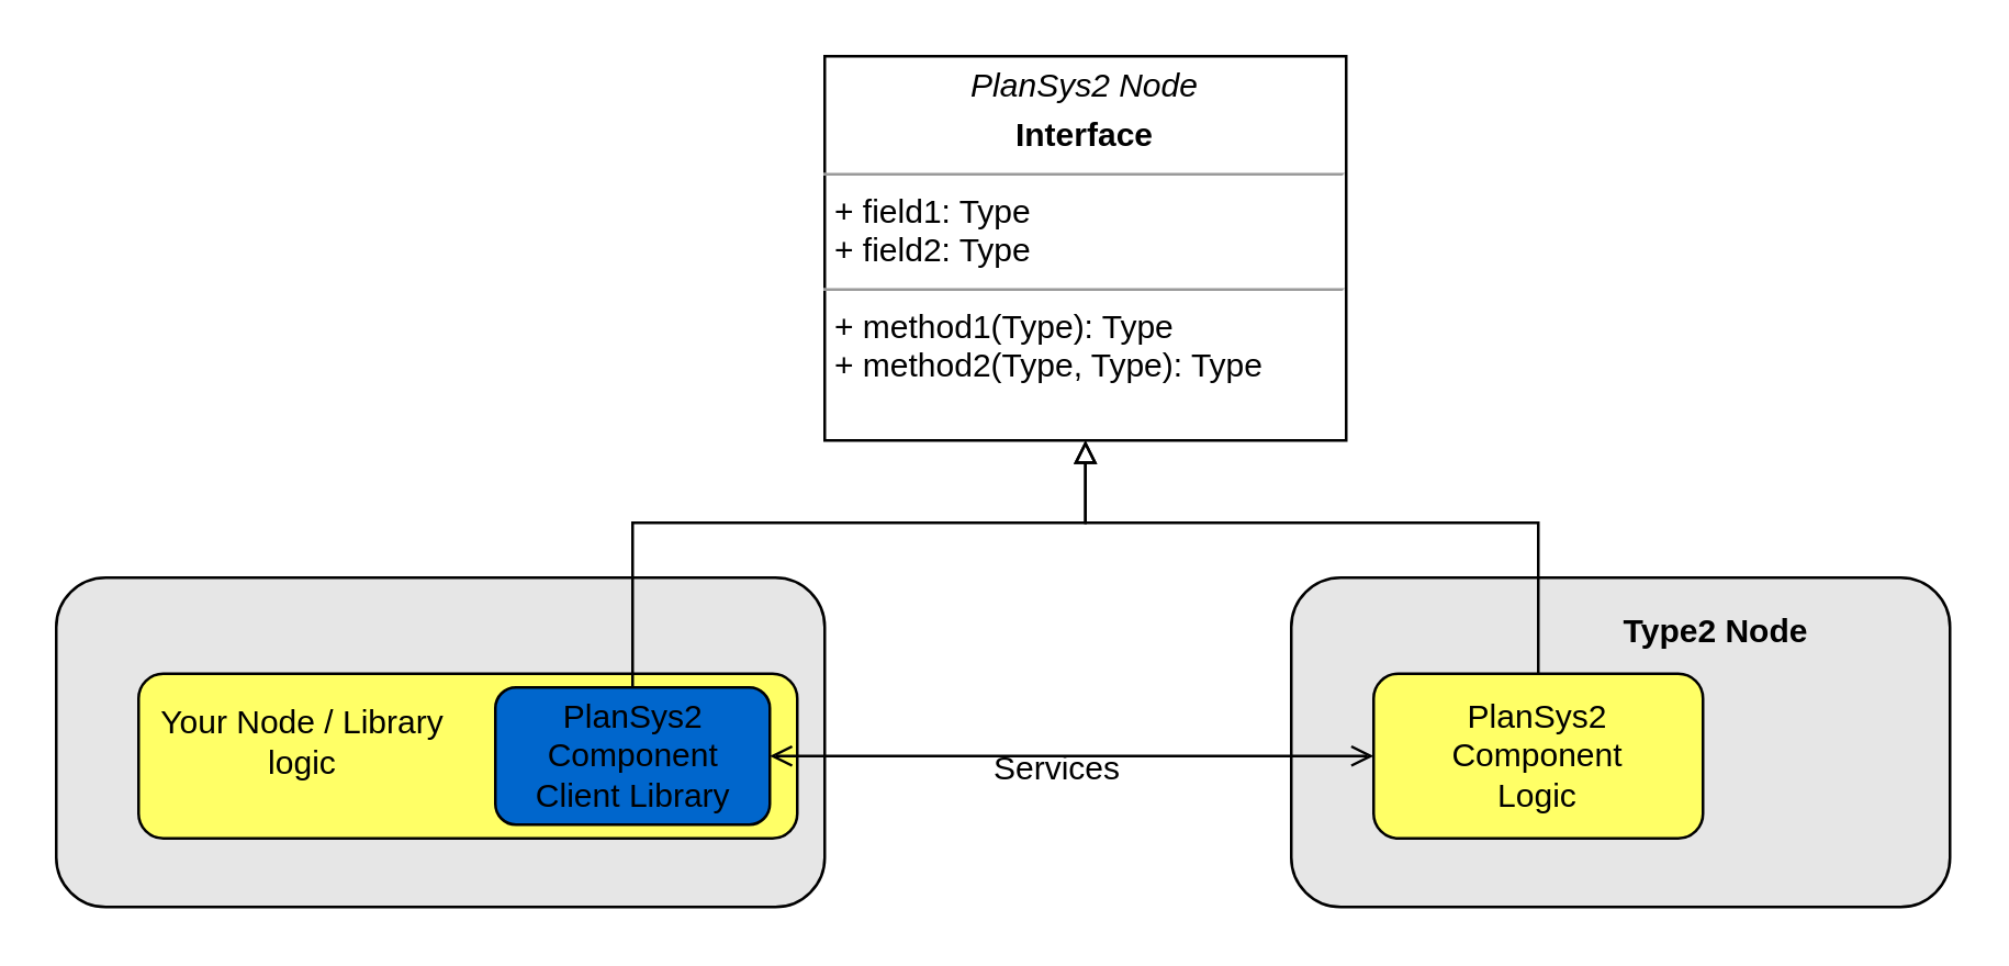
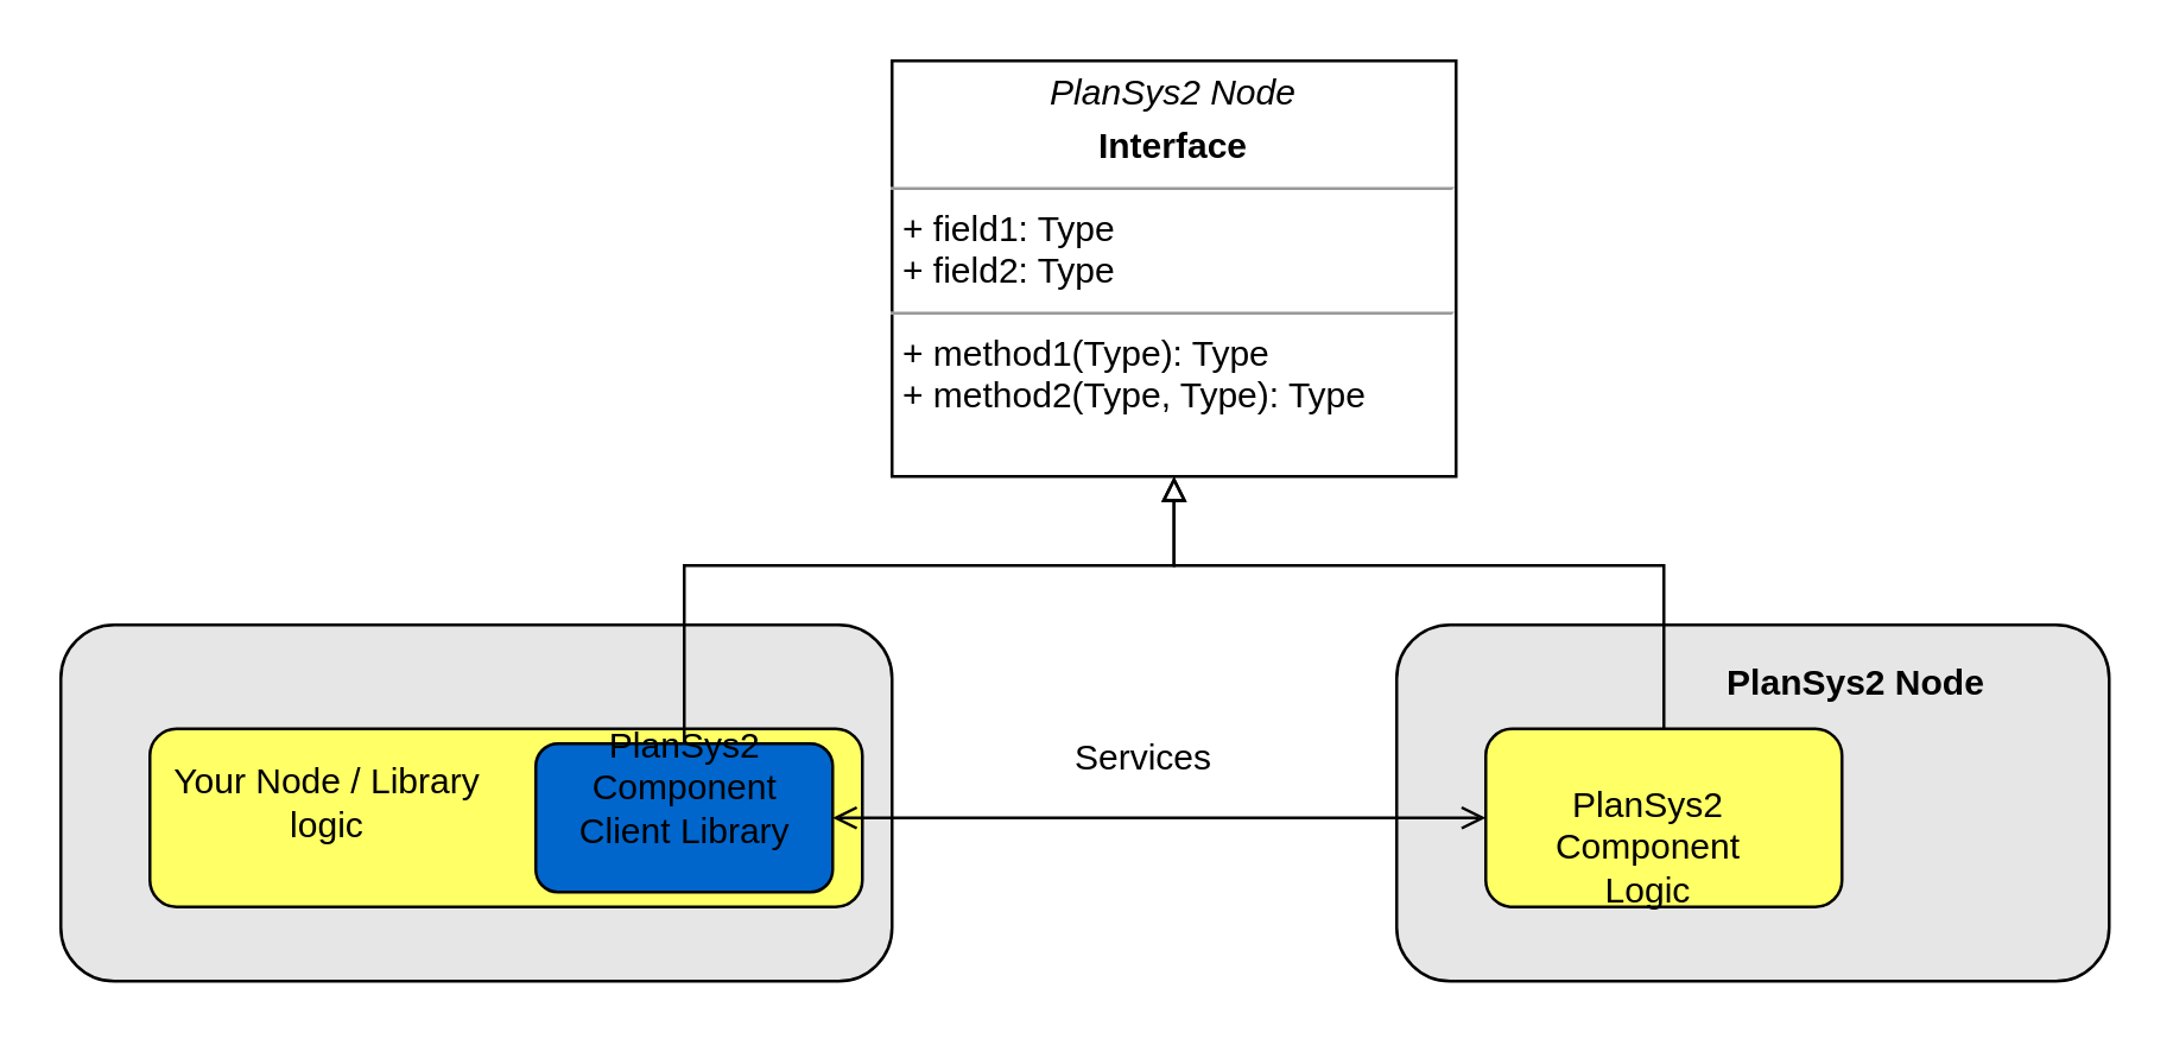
- <mxCell id="7" value="&lt;b&gt;Type2 Node&lt;/b&gt;" style="text;html=1;strokeColor=none;fillColor=none;align=center;verticalAlign=middle;whiteSpace=wrap;rounded=0;" vertex="1" parent="1"><mxGeometry x="580" y="220" width="90" height="20" as="geometry" /></mxCell>
+ <mxCell id="7" value="&lt;b&gt;PlanSys2 Node&lt;/b&gt;" style="text;html=1;strokeColor=none;fillColor=none;align=center;verticalAlign=middle;whiteSpace=wrap;rounded=0;" vertex="1" parent="1"><mxGeometry x="580" y="220" width="90" height="20" as="geometry" /></mxCell>
- <mxCell id="12" value="PlanSys2&lt;br&gt;Component&lt;br&gt;Client Library" style="text;html=1;strokeColor=none;fillColor=none;align=center;verticalAlign=middle;whiteSpace=wrap;rounded=0;" vertex="1" parent="1"><mxGeometry x="187.5" y="265" width="85" height="20" as="geometry" /></mxCell>
+ <mxCell id="12" value="PlanSys2&lt;br&gt;Component&lt;br&gt;Client Library" style="text;html=1;strokeColor=none;fillColor=none;align=center;verticalAlign=middle;whiteSpace=wrap;rounded=0;" vertex="1" parent="1"><mxGeometry x="187.5" y="255" width="85" height="20" as="geometry" /></mxCell>
- <mxCell id="8" value="PlanSys2&lt;br&gt;Component&lt;br&gt;Logic" style="text;html=1;strokeColor=none;fillColor=none;align=center;verticalAlign=middle;whiteSpace=wrap;rounded=0;" vertex="1" parent="1"><mxGeometry x="525" y="265" width="70" height="20" as="geometry" /></mxCell>
+ <mxCell id="8" value="PlanSys2&lt;br&gt;Component&lt;br&gt;Logic" style="text;html=1;strokeColor=none;fillColor=none;align=center;verticalAlign=middle;whiteSpace=wrap;rounded=0;" vertex="1" parent="1"><mxGeometry x="520" y="275" width="70" height="20" as="geometry" /></mxCell>
- <mxCell id="9" value="Services" style="text;html=1;strokeColor=none;fillColor=none;align=center;verticalAlign=middle;whiteSpace=wrap;rounded=0;" vertex="1" parent="1"><mxGeometry x="350" y="270" width="70" height="20" as="geometry" /></mxCell>
+ <mxCell id="9" value="Services" style="text;html=1;strokeColor=none;fillColor=none;align=center;verticalAlign=middle;whiteSpace=wrap;rounded=0;" vertex="1" parent="1"><mxGeometry x="350" y="245" width="70" height="20" as="geometry" /></mxCell>
